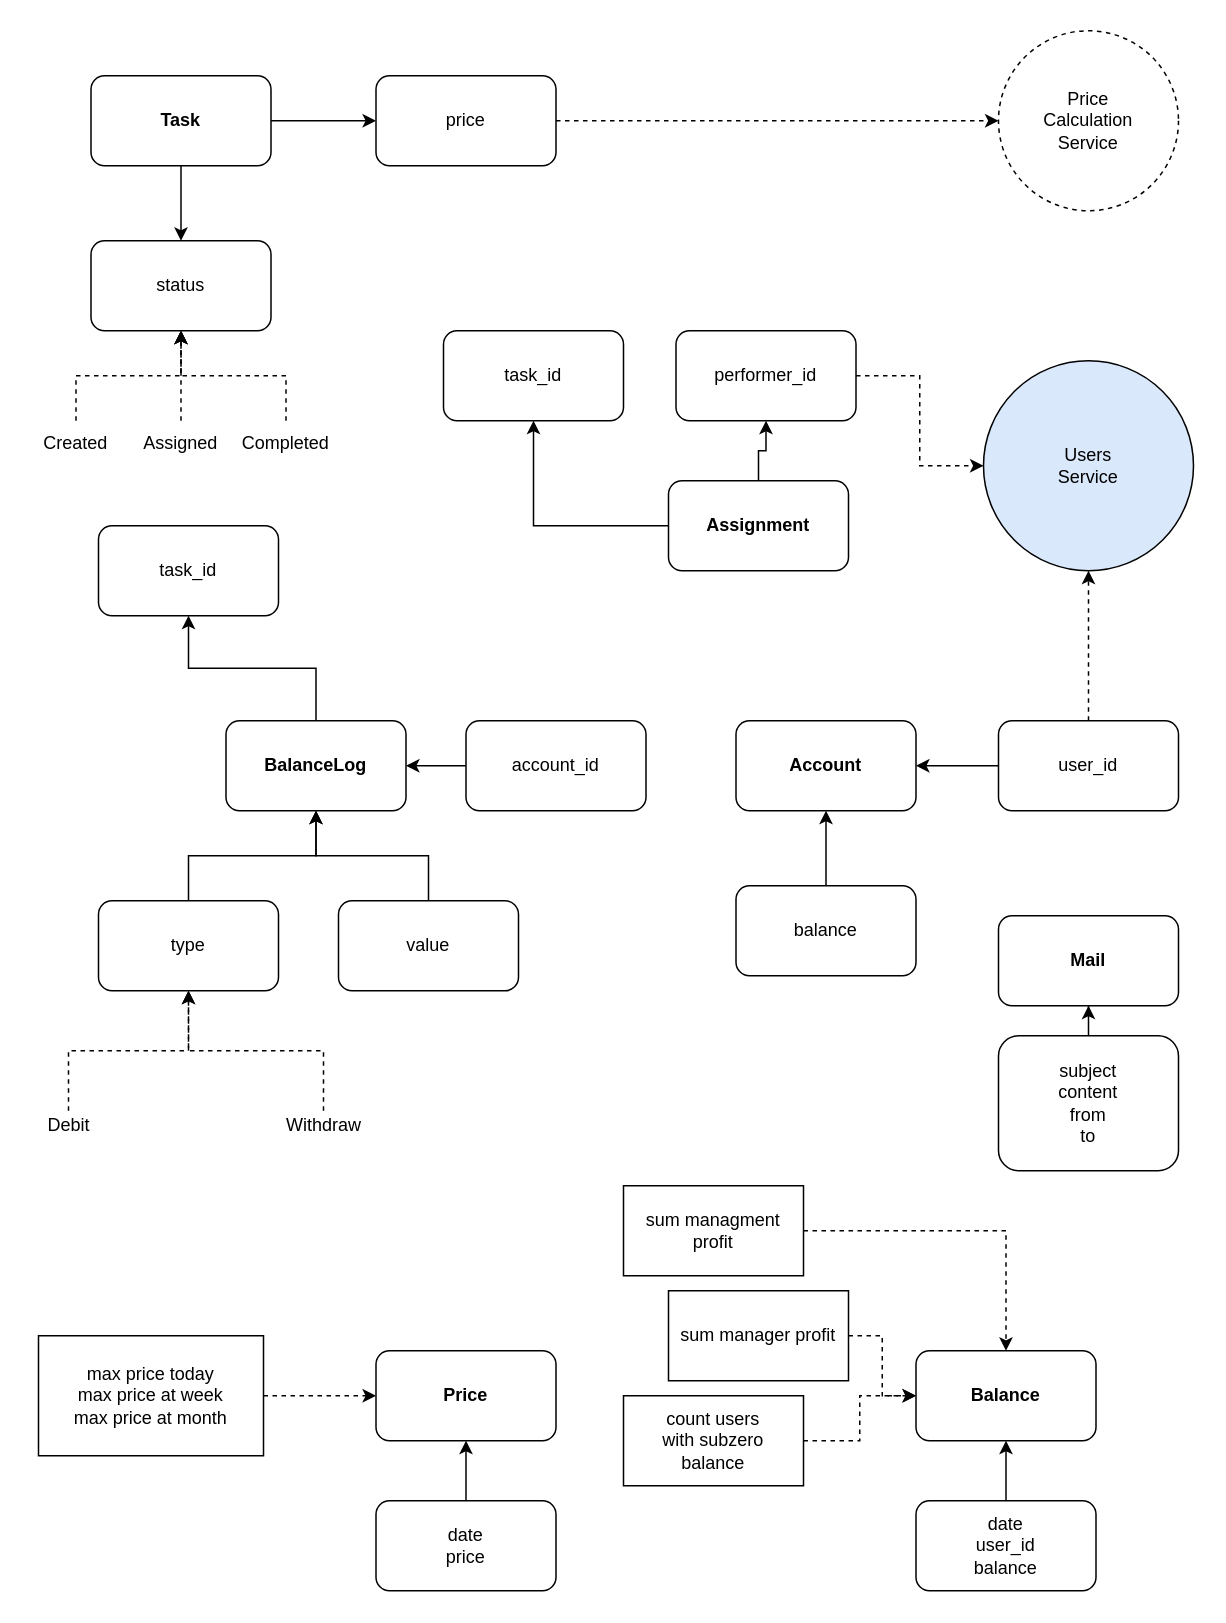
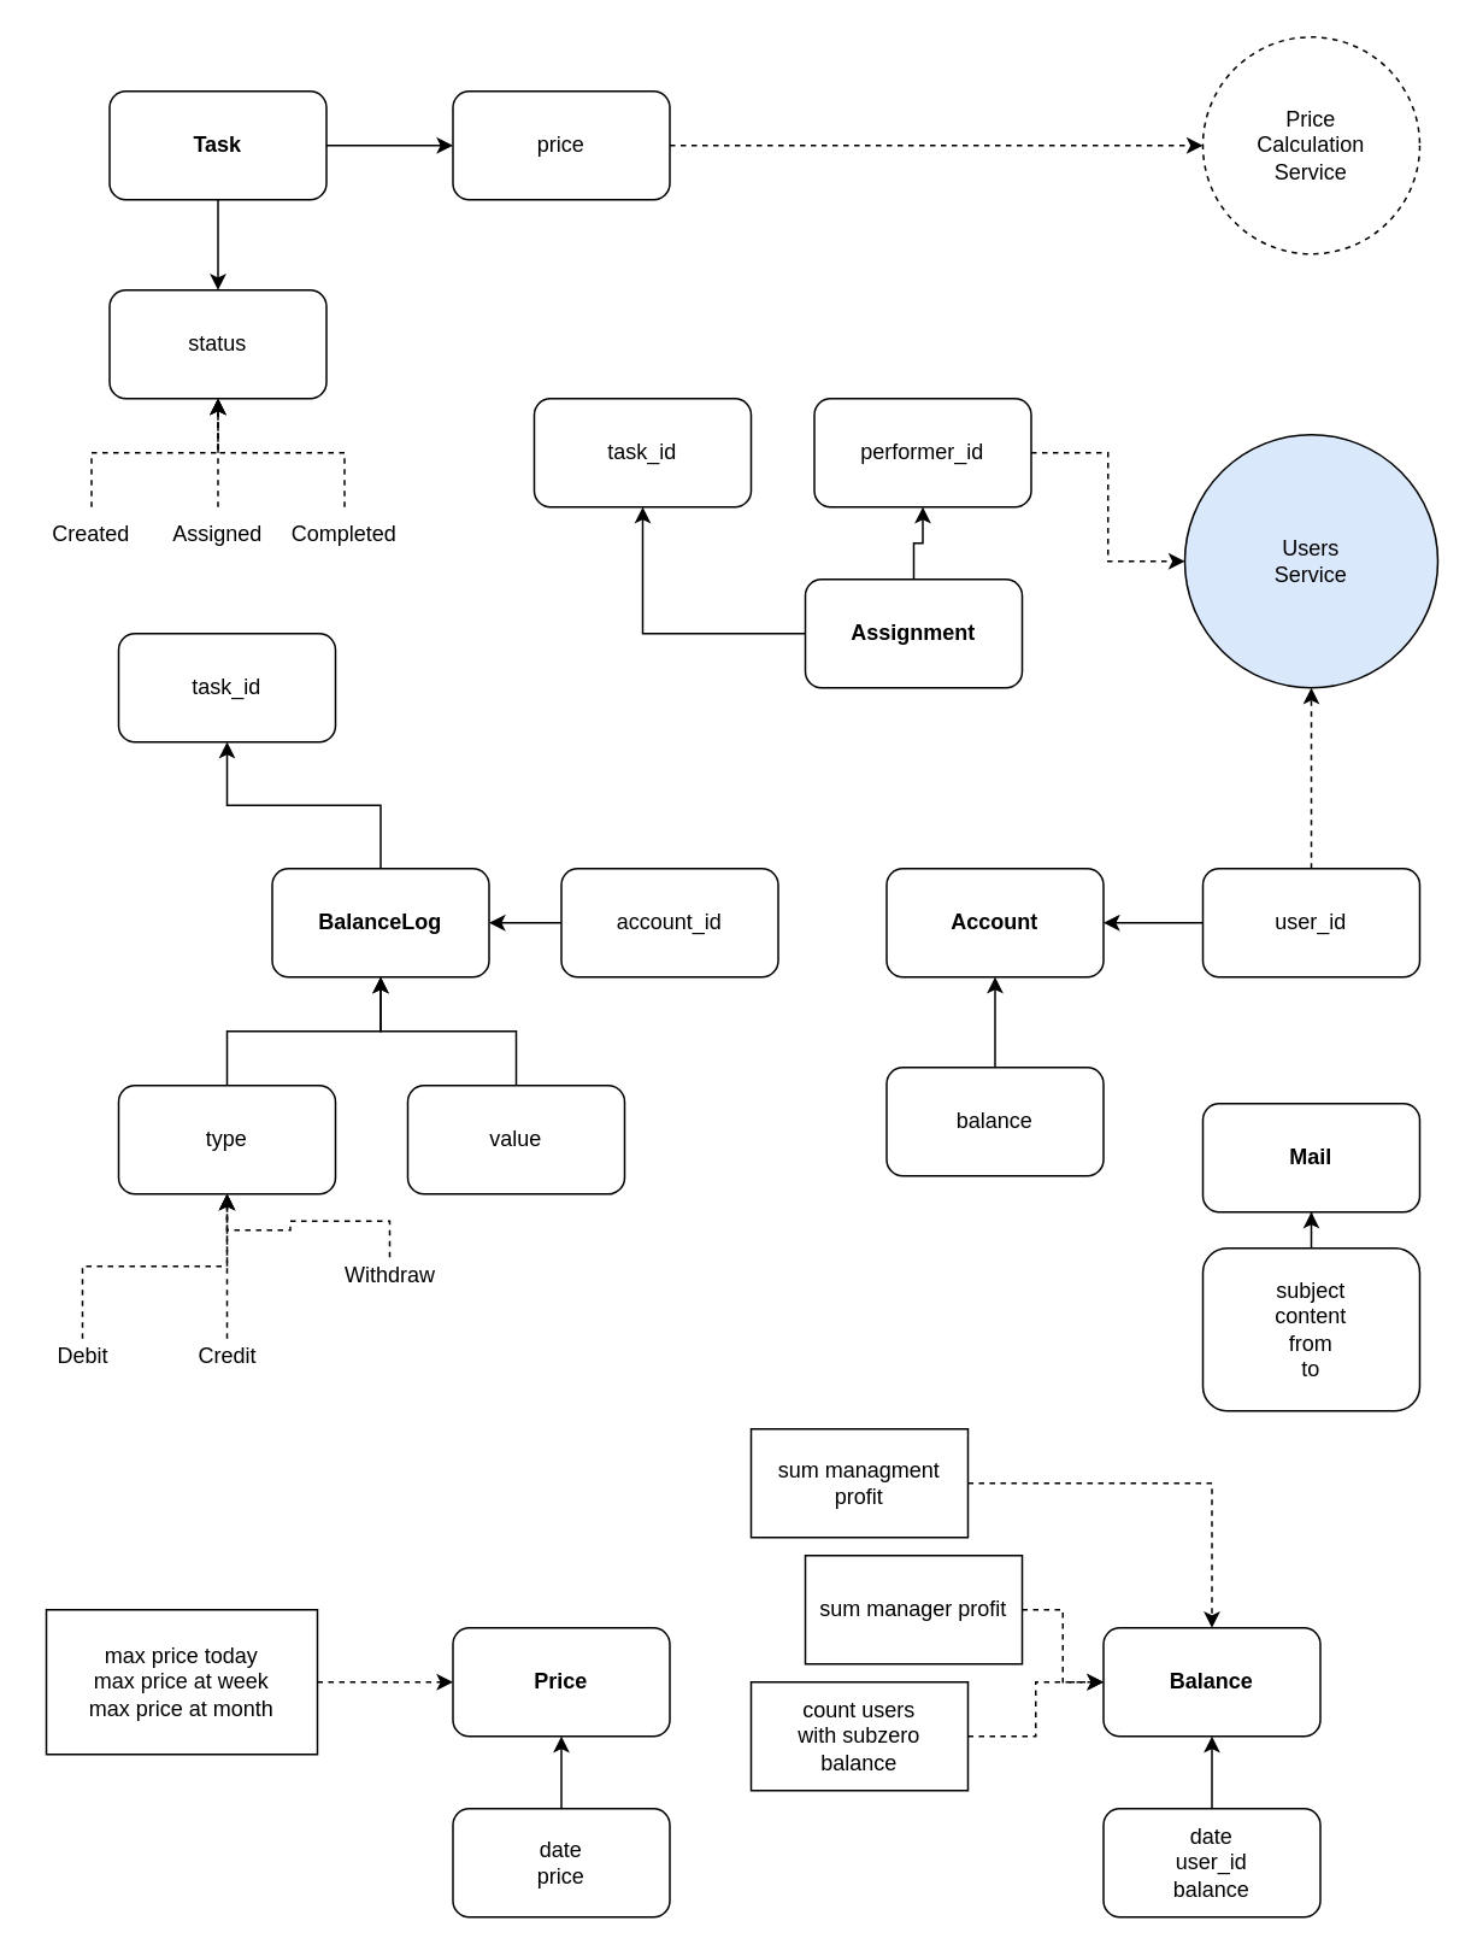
+ <mxCell id="32" style="edgeStyle=orthogonalEdgeStyle;rounded=0;orthogonalLoop=1;jettySize=auto;html=1;dashed=1;" edge="1" parent="1" source="33" target="27"><mxGeometry relative="1" as="geometry" /></mxCell>
+ <mxCell id="33" value="Credit" style="text;html=1;align=center;verticalAlign=middle;resizable=0;points=[];autosize=1;strokeColor=none;fillColor=none;" vertex="1" parent="1"><mxGeometry x="100" y="740" width="50" height="20" as="geometry" /></mxCell>
- <mxCell id="35" value="Withdraw" style="text;html=1;align=center;verticalAlign=middle;resizable=0;points=[];autosize=1;strokeColor=none;fillColor=none;" vertex="1" parent="1"><mxGeometry x="180" y="740" width="70" height="20" as="geometry" /></mxCell>
+ <mxCell id="35" value="Withdraw" style="text;html=1;align=center;verticalAlign=middle;resizable=0;points=[];autosize=1;strokeColor=none;fillColor=none;" vertex="1" parent="1"><mxGeometry x="180" y="695" width="70" height="20" as="geometry" /></mxCell>
